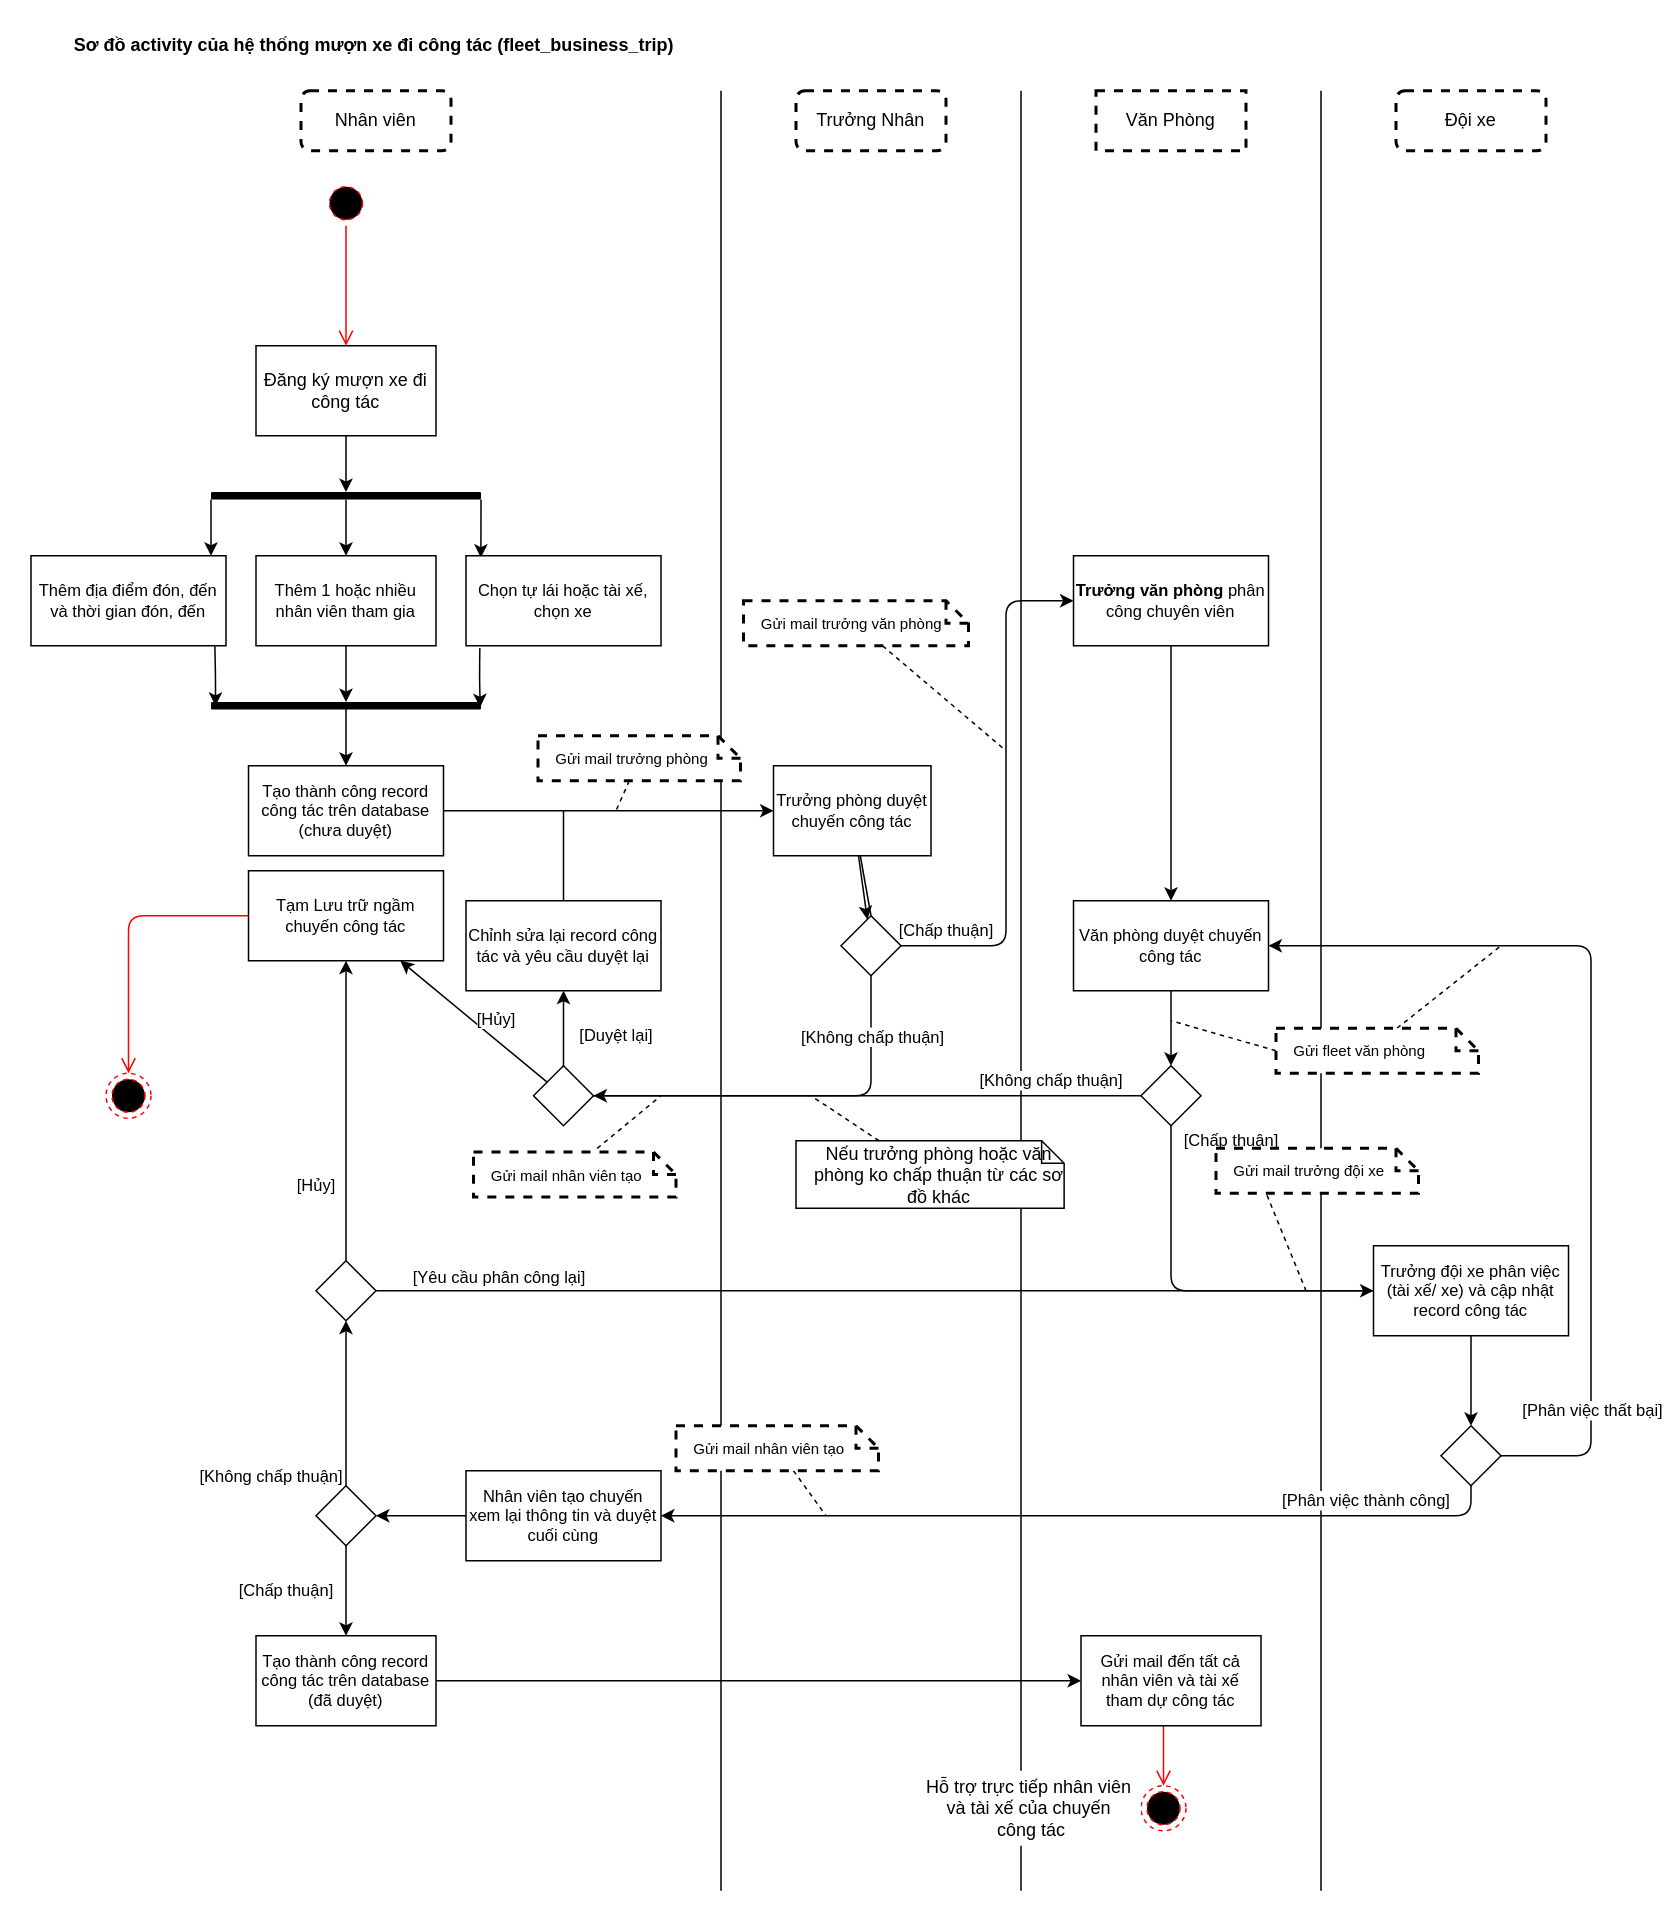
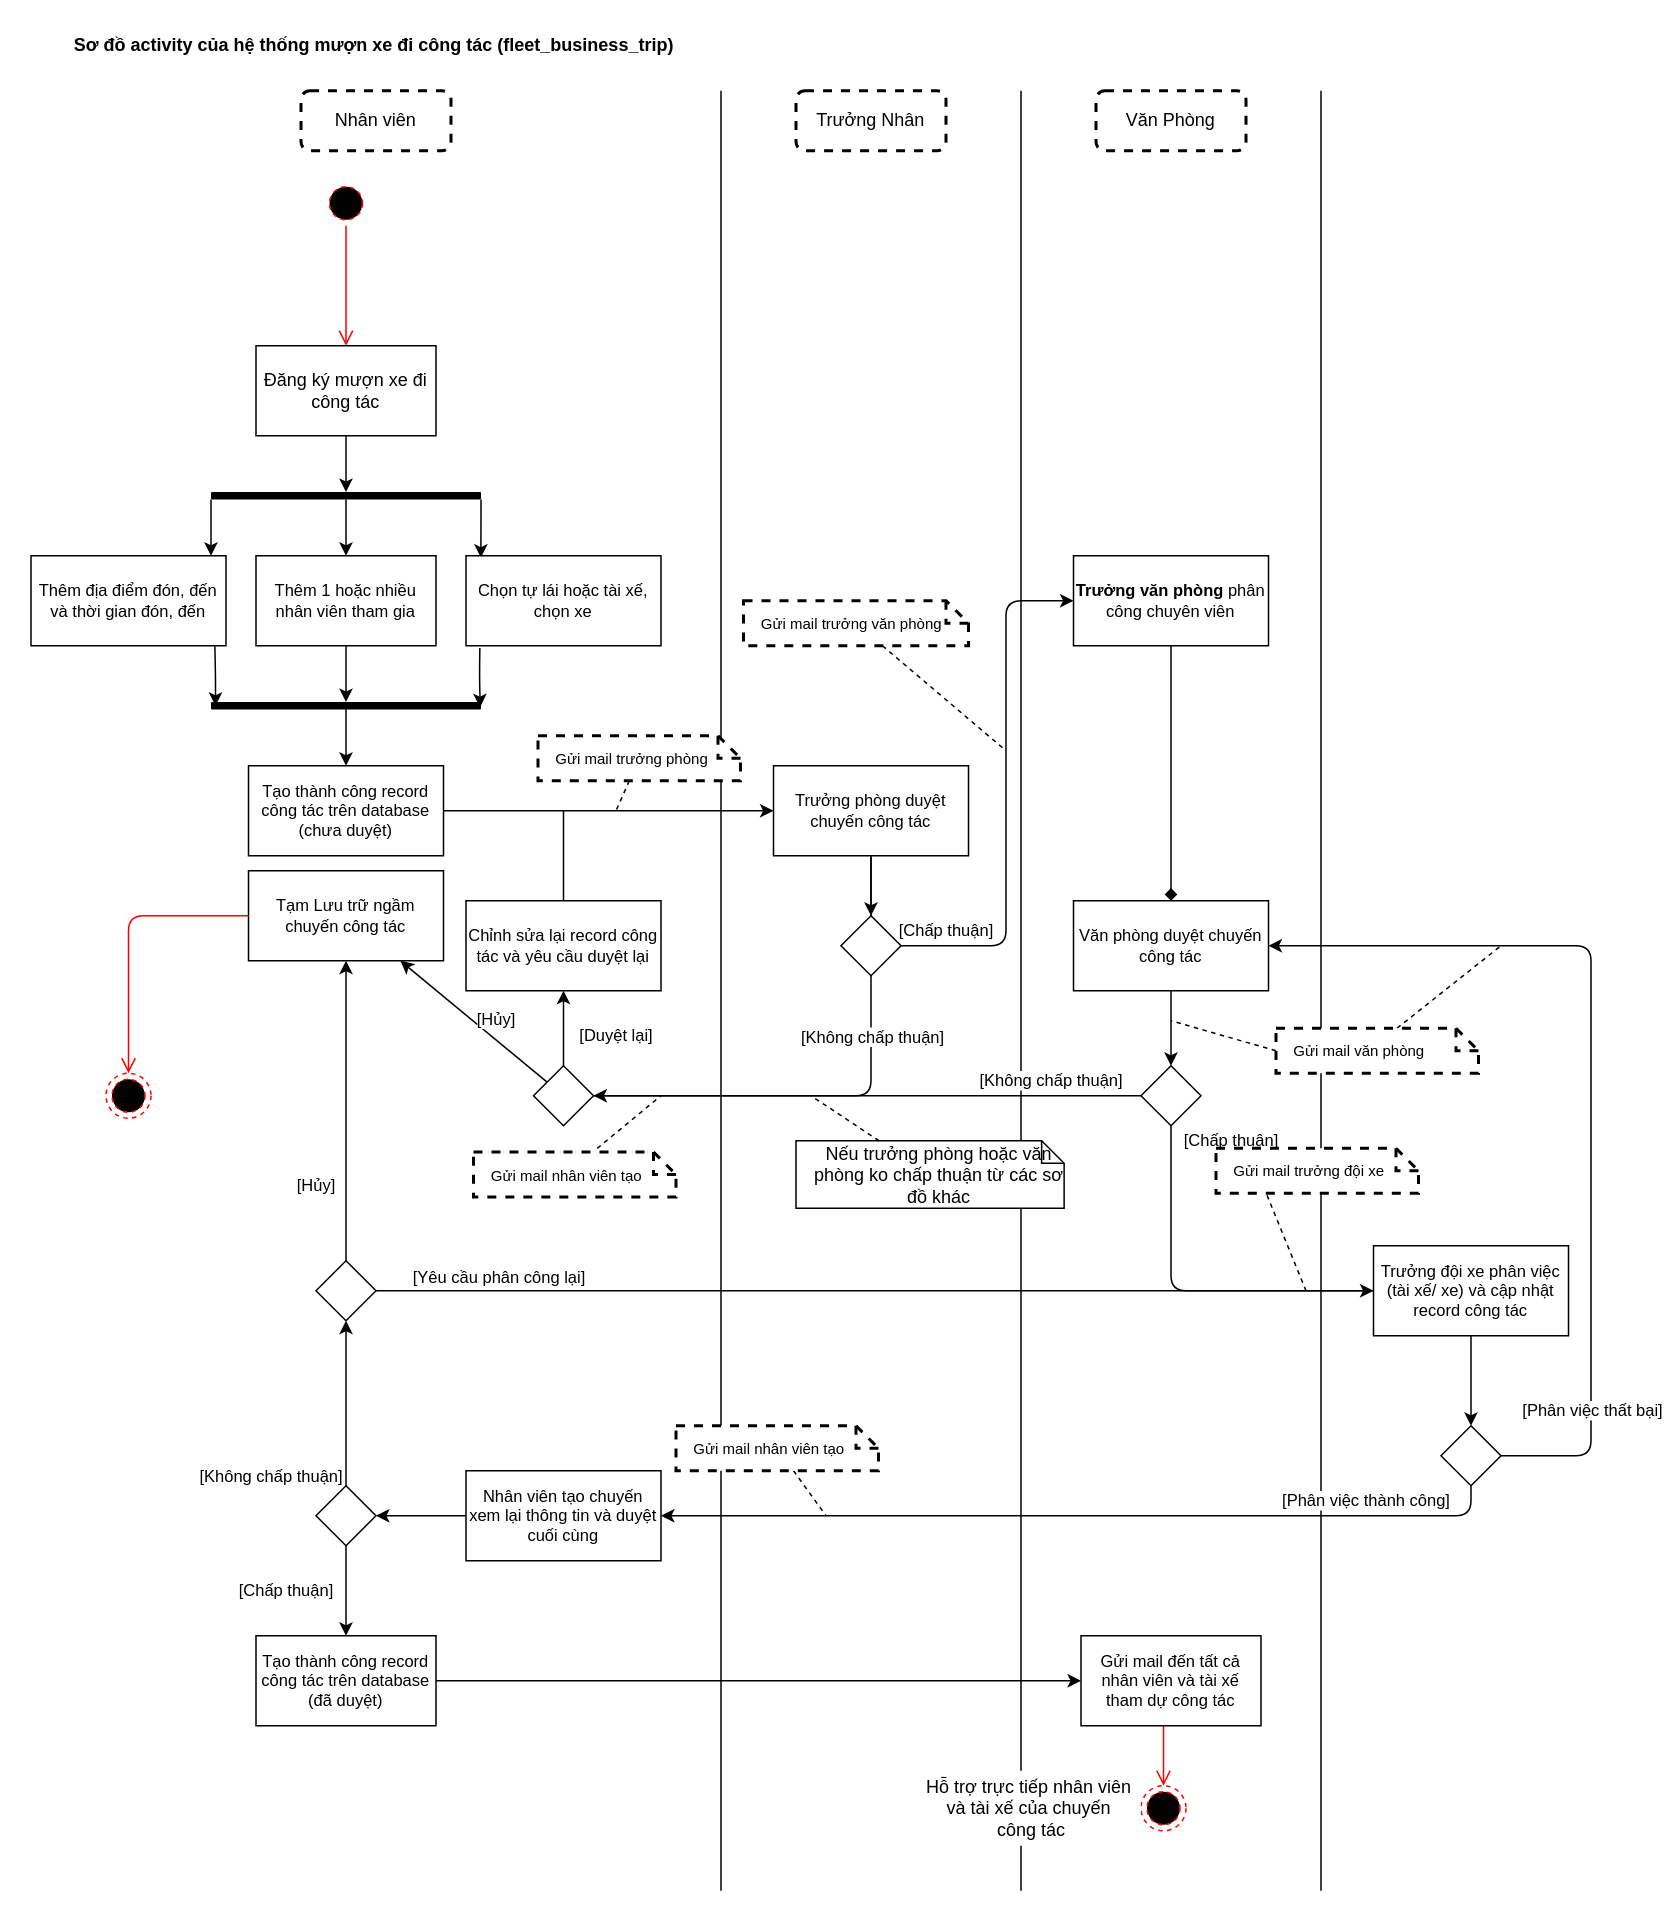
- <mxCell id="22" value="Văn Phòng" style="whiteSpace=wrap;html=1;strokeWidth=2;dashed=1;rounded=0;" parent="1" vertex="1"><mxGeometry x="730" y="60" width="100" height="40" as="geometry" /></mxCell>
+ <mxCell id="22" value="Văn Phòng" style="rounded=1;whiteSpace=wrap;html=1;strokeWidth=2;dashed=1;" parent="1" vertex="1"><mxGeometry x="730" y="60" width="100" height="40" as="geometry" /></mxCell>
- <mxCell id="23" value="Đội xe" style="rounded=1;whiteSpace=wrap;html=1;strokeWidth=2;dashed=1;" parent="1" vertex="1"><mxGeometry x="930" y="60" width="100" height="40" as="geometry" /></mxCell>
- <mxCell id="27" value="Trưởng phòng duyệt chuyến công tác" style="whiteSpace=wrap;html=1;rounded=0;fontSize=11;" parent="1" vertex="1"><mxGeometry x="515" y="510" width="105" height="60" as="geometry" /></mxCell>
+ <mxCell id="27" value="Trưởng phòng duyệt chuyến công tác" style="whiteSpace=wrap;html=1;rounded=0;fontSize=11;" parent="1" vertex="1"><mxGeometry x="515" y="510" width="130" height="60" as="geometry" /></mxCell>
- <mxCell id="82" style="edgeStyle=none;html=1;" parent="1" source="83" target="35" edge="1"><mxGeometry relative="1" as="geometry" /></mxCell>
+ <mxCell id="82" style="edgeStyle=none;html=1;endArrow=diamond;" parent="1" source="83" target="35" edge="1"><mxGeometry relative="1" as="geometry" /></mxCell>
- <mxCell id="71" value="Gửi fleet văn phòng" style="shape=note;size=15;align=left;spacingLeft=10;html=1;whiteSpace=wrap;rounded=0;dashed=1;labelBackgroundColor=none;fontSize=10;fontColor=default;strokeWidth=2;" parent="1" vertex="1"><mxGeometry x="850" y="685" width="135" height="30" as="geometry" /></mxCell>
+ <mxCell id="71" value="Gửi mail văn phòng" style="shape=note;size=15;align=left;spacingLeft=10;html=1;whiteSpace=wrap;rounded=0;dashed=1;labelBackgroundColor=none;fontSize=10;fontColor=default;strokeWidth=2;" parent="1" vertex="1"><mxGeometry x="850" y="685" width="135" height="30" as="geometry" /></mxCell>
